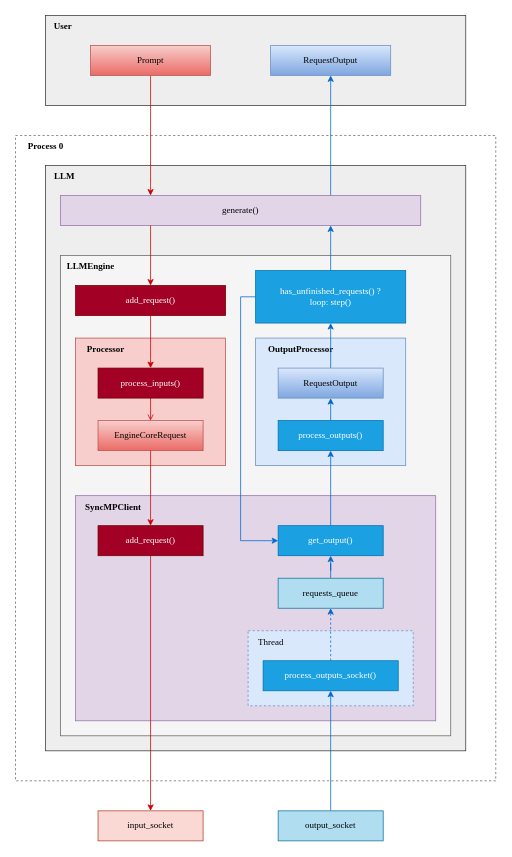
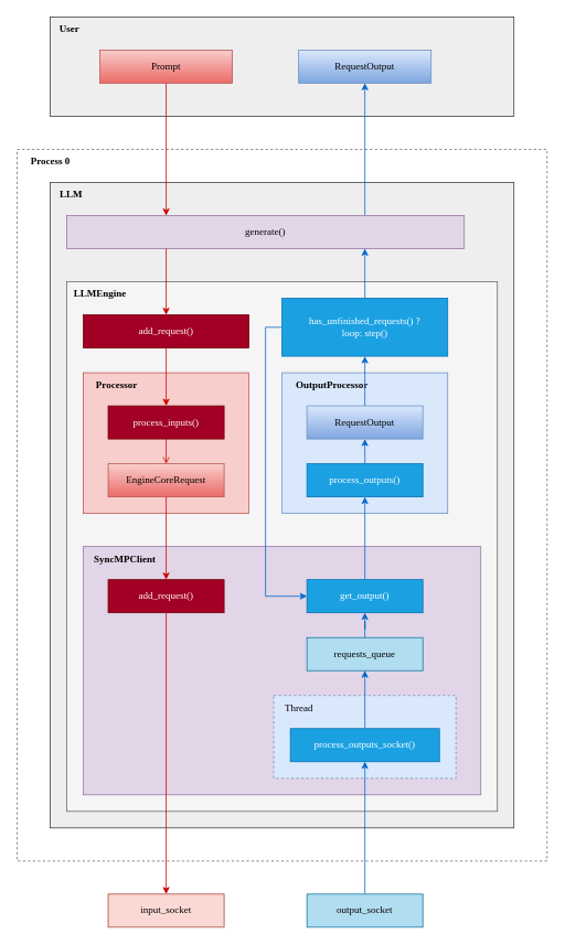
- <mxCell id="41" style="edgeStyle=orthogonalEdgeStyle;rounded=0;orthogonalLoop=1;jettySize=auto;html=1;exitX=0.5;exitY=0;exitDx=0;exitDy=0;strokeColor=#0066CC;dashed=1;" parent="1" source="42" target="39" edge="1"><mxGeometry relative="1" as="geometry"><Array as="points"><mxPoint x="440" y="870" /><mxPoint x="440" y="870" /></Array></mxGeometry></mxCell>
+ <mxCell id="41" style="edgeStyle=orthogonalEdgeStyle;rounded=0;orthogonalLoop=1;jettySize=auto;html=1;exitX=0.5;exitY=0;exitDx=0;exitDy=0;strokeColor=#0066CC;" parent="1" source="42" target="39" edge="1"><mxGeometry relative="1" as="geometry"><Array as="points"><mxPoint x="440" y="870" /><mxPoint x="440" y="870" /></Array></mxGeometry></mxCell>
